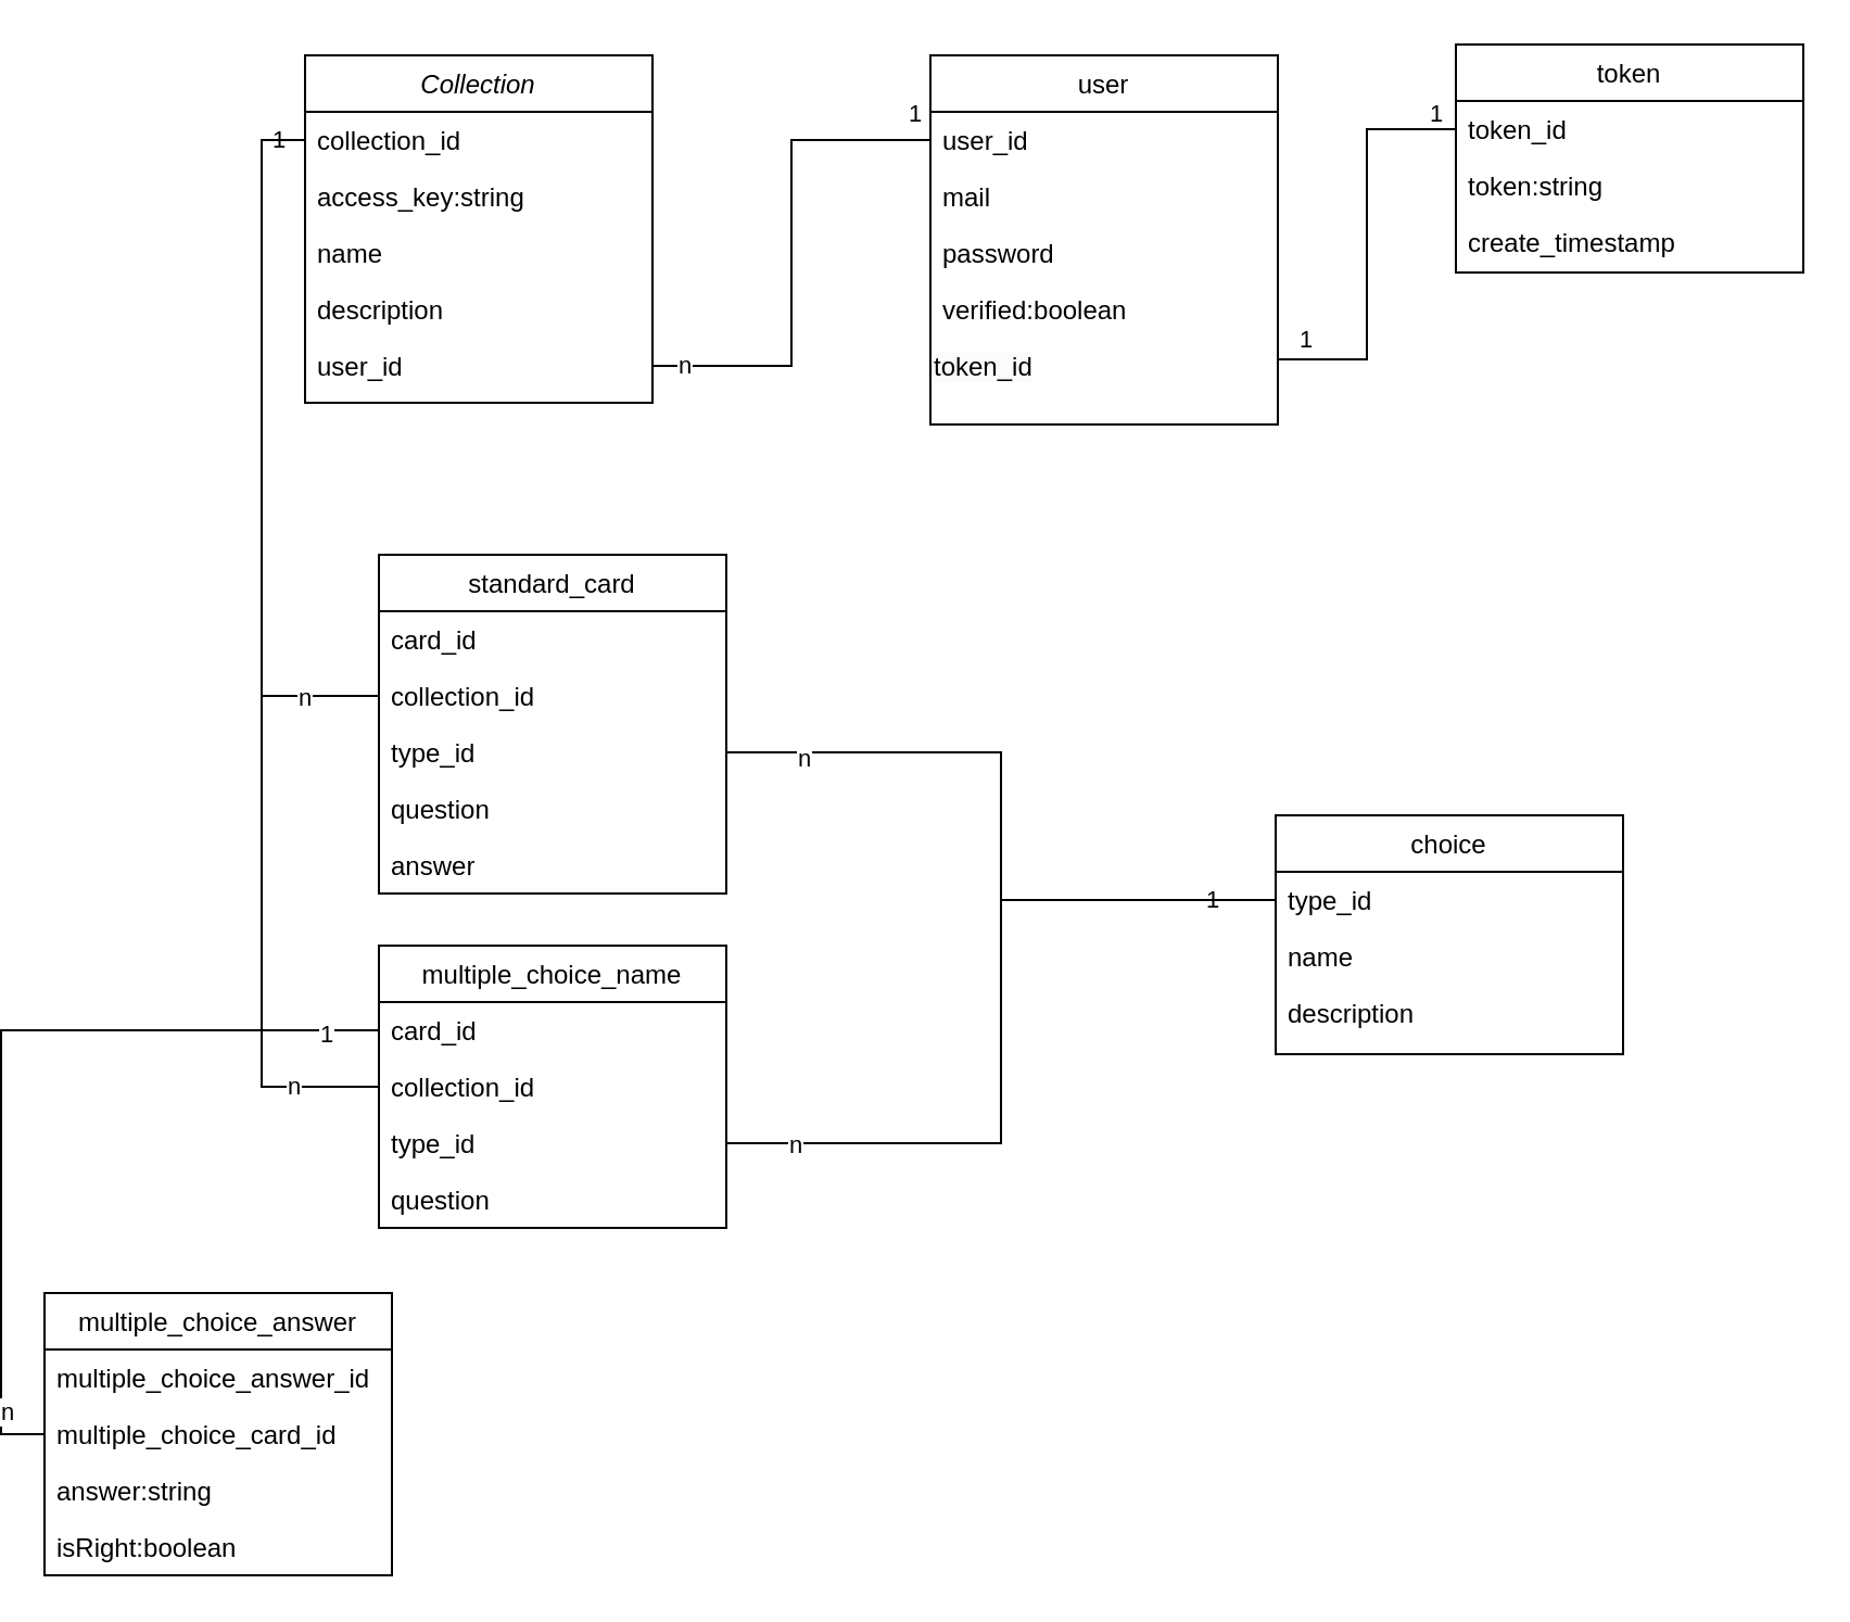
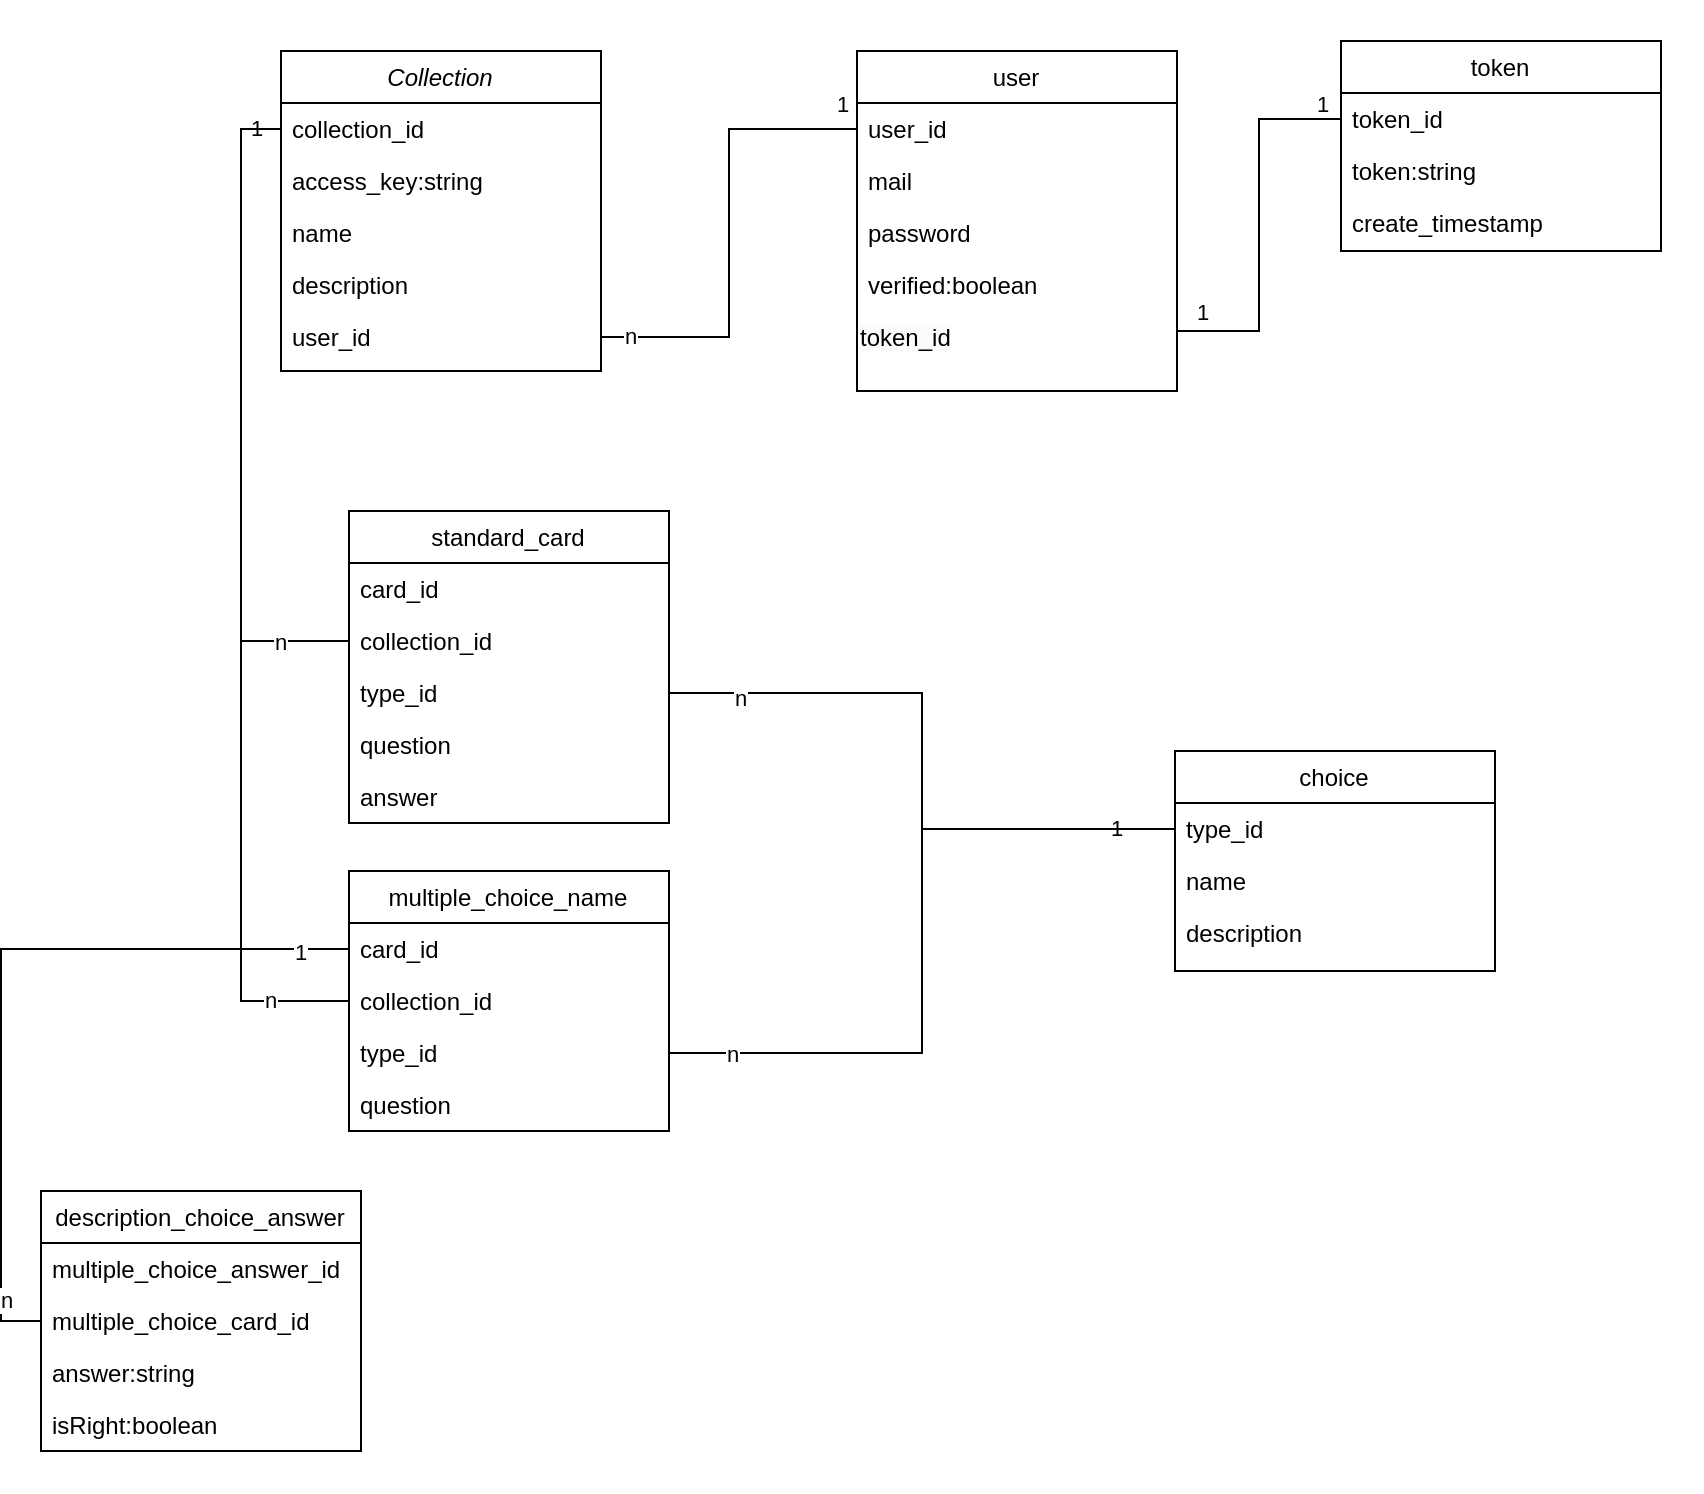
- <mxCell id="49" value="multiple_choice_answer" style="swimlane;fontStyle=0;align=center;verticalAlign=top;childLayout=stackLayout;horizontal=1;startSize=26;horizontalStack=0;resizeParent=1;resizeLast=0;collapsible=1;marginBottom=0;rounded=0;shadow=0;strokeWidth=1;" vertex="1" parent="1"><mxGeometry x="20" y="595" width="160" height="130" as="geometry"><mxRectangle x="130" y="380" width="160" height="26" as="alternateBounds" /></mxGeometry></mxCell>
+ <mxCell id="49" value="description_choice_answer" style="swimlane;fontStyle=0;align=center;verticalAlign=top;childLayout=stackLayout;horizontal=1;startSize=26;horizontalStack=0;resizeParent=1;resizeLast=0;collapsible=1;marginBottom=0;rounded=0;shadow=0;strokeWidth=1;" vertex="1" parent="1"><mxGeometry x="20" y="595" width="160" height="130" as="geometry"><mxRectangle x="130" y="380" width="160" height="26" as="alternateBounds" /></mxGeometry></mxCell>
